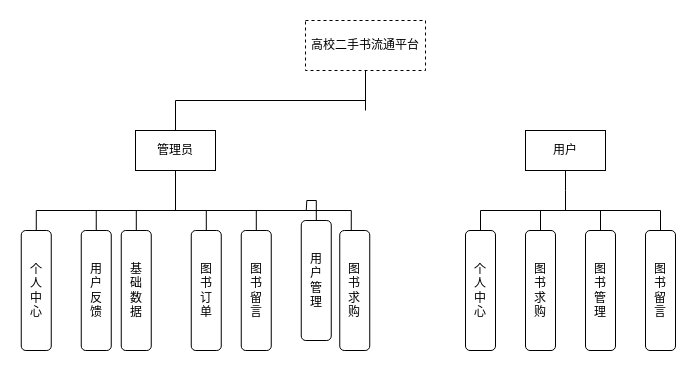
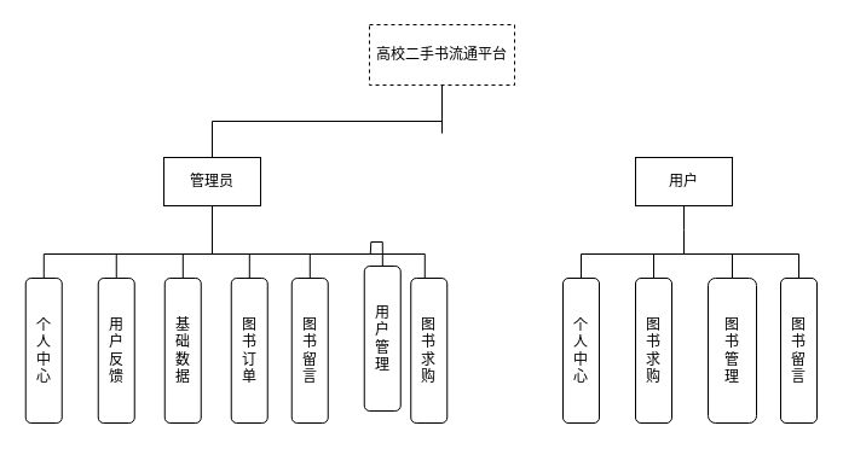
- <mxCell id="14" value="基&lt;div&gt;础&lt;/div&gt;&lt;div&gt;数&lt;/div&gt;&lt;div&gt;据&lt;/div&gt;" style="rounded=1;whiteSpace=wrap;html=1;" parent="1" vertex="1"><mxGeometry x="120.75" y="230" width="30" height="120" as="geometry" /></mxCell>
+ <mxCell id="14" value="基&lt;div&gt;础&lt;/div&gt;&lt;div&gt;数&lt;/div&gt;&lt;div&gt;据&lt;/div&gt;" style="rounded=1;whiteSpace=wrap;html=1;" parent="1" vertex="1"><mxGeometry x="135.75" y="230" width="30" height="120" as="geometry" /></mxCell>
- <mxCell id="27" value="图&lt;div&gt;书&lt;/div&gt;&lt;div&gt;管&lt;/div&gt;&lt;div&gt;理&lt;/div&gt;" style="rounded=1;whiteSpace=wrap;html=1;" parent="1" vertex="1"><mxGeometry x="585" y="230" width="30" height="120" as="geometry" /></mxCell>
+ <mxCell id="27" value="图&lt;div&gt;书&lt;/div&gt;&lt;div&gt;管&lt;/div&gt;&lt;div&gt;理&lt;/div&gt;" style="rounded=1;whiteSpace=wrap;html=1;" parent="1" vertex="1"><mxGeometry x="585" y="230" width="40" height="120" as="geometry" /></mxCell>
